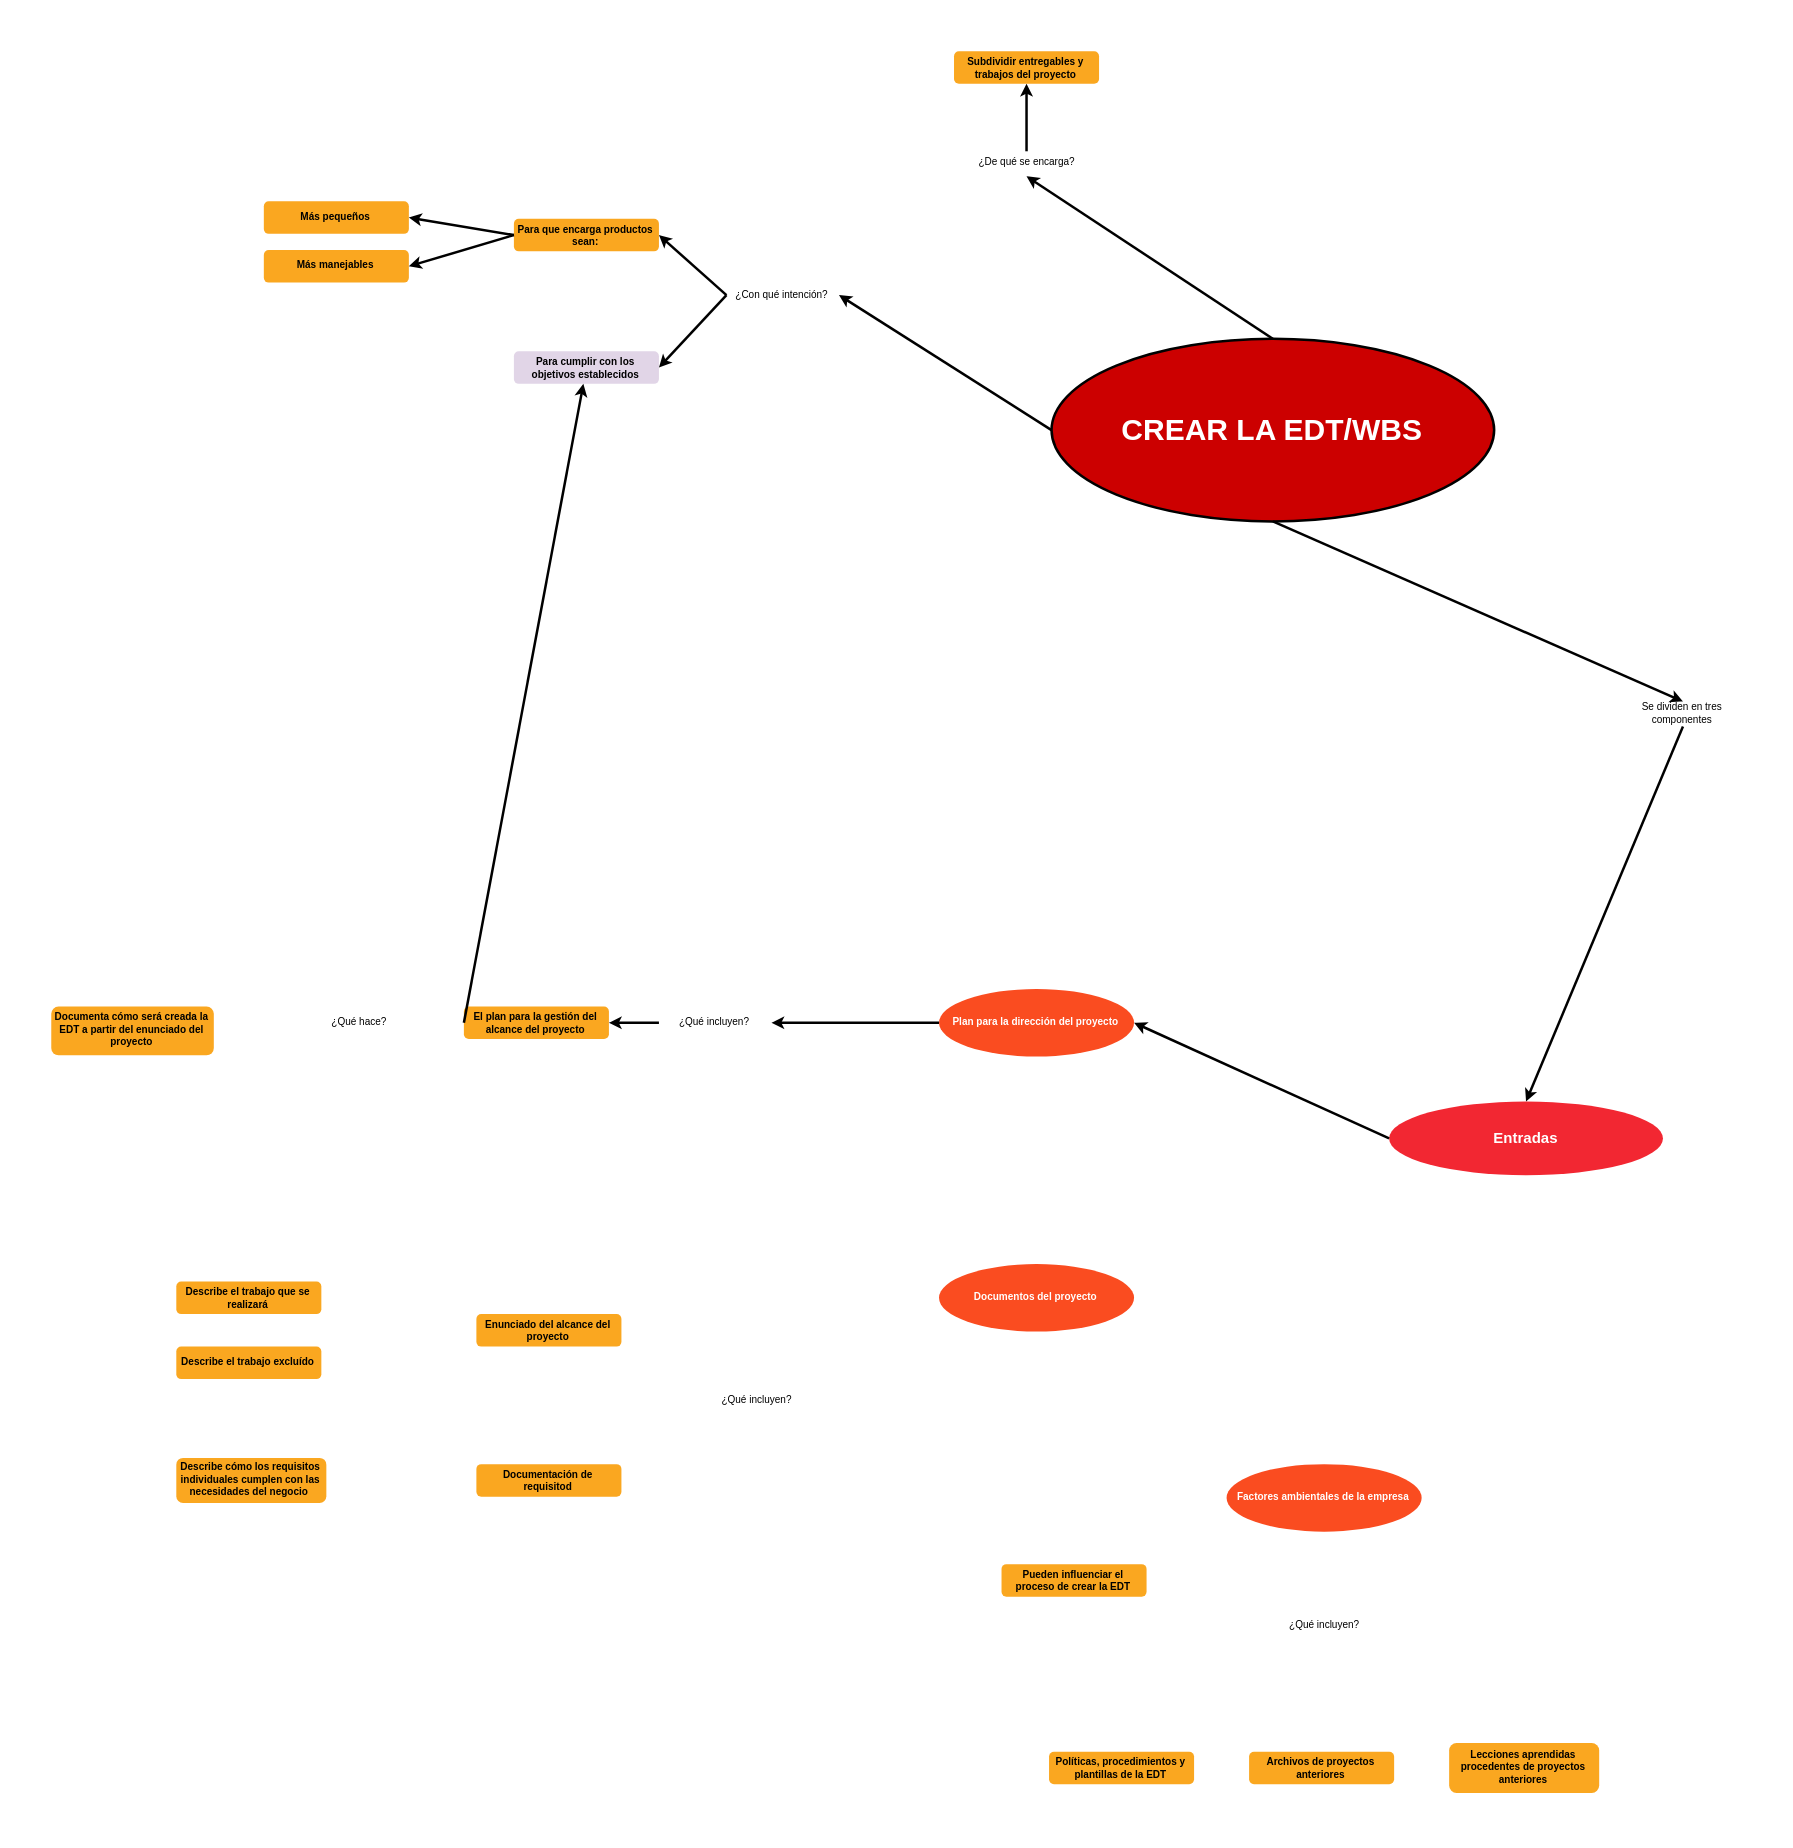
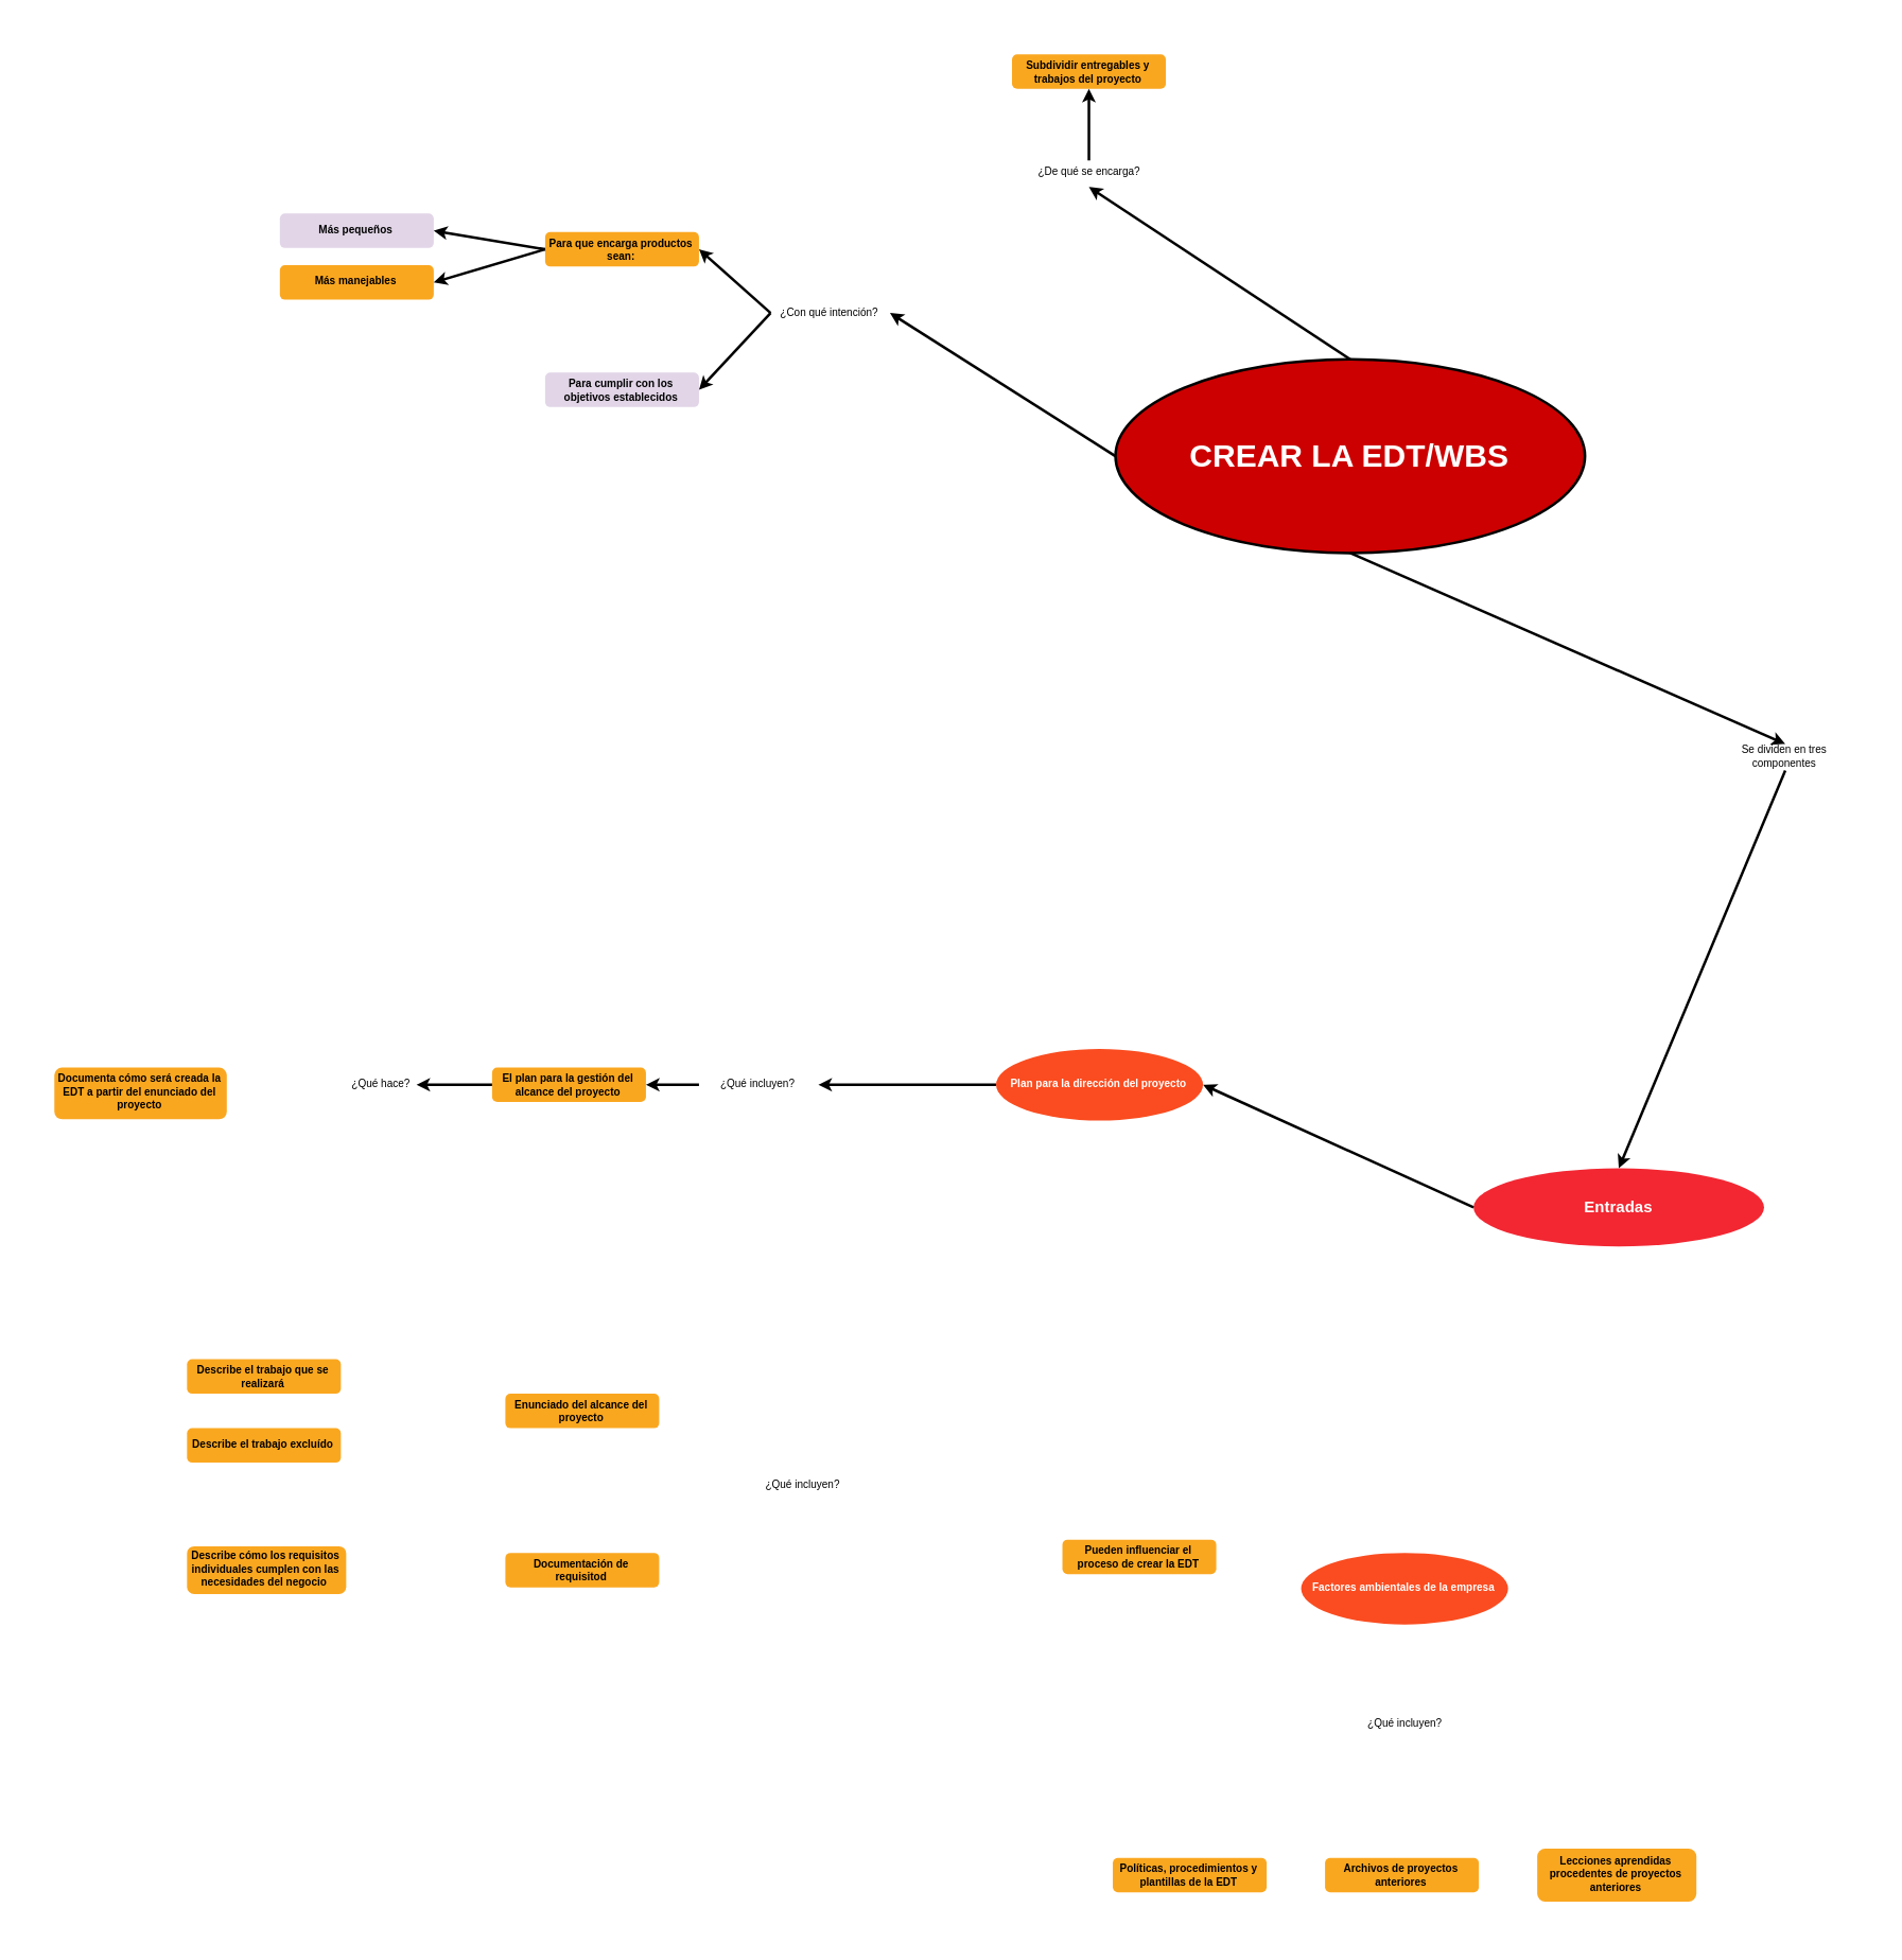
- <mxCell id="6" value="Más pequeños" style="rounded=1;whiteSpace=wrap;html=1;fontSize=4;fillColor=#FAA720;strokeColor=none;fontColor=#000000;fontStyle=1" vertex="1" parent="1"><mxGeometry x="105" y="80" width="58" height="13" as="geometry" /></mxCell>
+ <mxCell id="6" value="Más pequeños" style="rounded=1;whiteSpace=wrap;html=1;fontSize=4;fillColor=#e1d5e7;strokeColor=none;fontColor=#000000;fontStyle=1;" vertex="1" parent="1"><mxGeometry x="105" y="80" width="58" height="13" as="geometry" /></mxCell>
- <mxCell id="42" value="" style="endArrow=classic;html=1;rounded=0;endSize=2;exitX=0;exitY=0.5;exitDx=0;exitDy=0;" edge="1" parent="1" source="14" target="8"><mxGeometry width="50" height="50" relative="1" as="geometry"><mxPoint x="163" y="431" as="sourcePoint" /><mxPoint x="143" y="430" as="targetPoint" /></mxGeometry></mxCell>
+ <mxCell id="42" value="" style="endArrow=classic;html=1;rounded=0;endSize=2;exitX=0;exitY=0.5;exitDx=0;exitDy=0;entryX=1;entryY=0.5;entryDx=0;entryDy=0;" edge="1" parent="1" source="14" target="15"><mxGeometry width="50" height="50" relative="1" as="geometry"><mxPoint x="163" y="431" as="sourcePoint" /><mxPoint x="143" y="430" as="targetPoint" /></mxGeometry></mxCell>
- <mxCell id="17" value="&lt;b&gt;Documentos del proyecto&lt;/b&gt;" style="ellipse;whiteSpace=wrap;html=1;verticalAlign=middle;labelBackgroundColor=none;fontColor=#ffffff;fillColor=#FA4C20;strokeColor=none;fontSize=4;" vertex="1" parent="1"><mxGeometry x="375" y="505" width="78" height="27" as="geometry" /></mxCell>
- <mxCell id="25" value="Pueden influenciar el proceso de crear la EDT" style="rounded=1;whiteSpace=wrap;html=1;fontSize=4;fillColor=#FAA720;strokeColor=none;fontColor=#000000;fontStyle=1" vertex="1" parent="1"><mxGeometry x="400" y="625" width="58" height="13" as="geometry" /></mxCell>
+ <mxCell id="25" value="Pueden influenciar el proceso de crear la EDT" style="rounded=1;whiteSpace=wrap;html=1;fontSize=4;fillColor=#FAA720;strokeColor=none;fontColor=#000000;fontStyle=1" vertex="1" parent="1"><mxGeometry x="400" y="580" width="58" height="13" as="geometry" /></mxCell>
